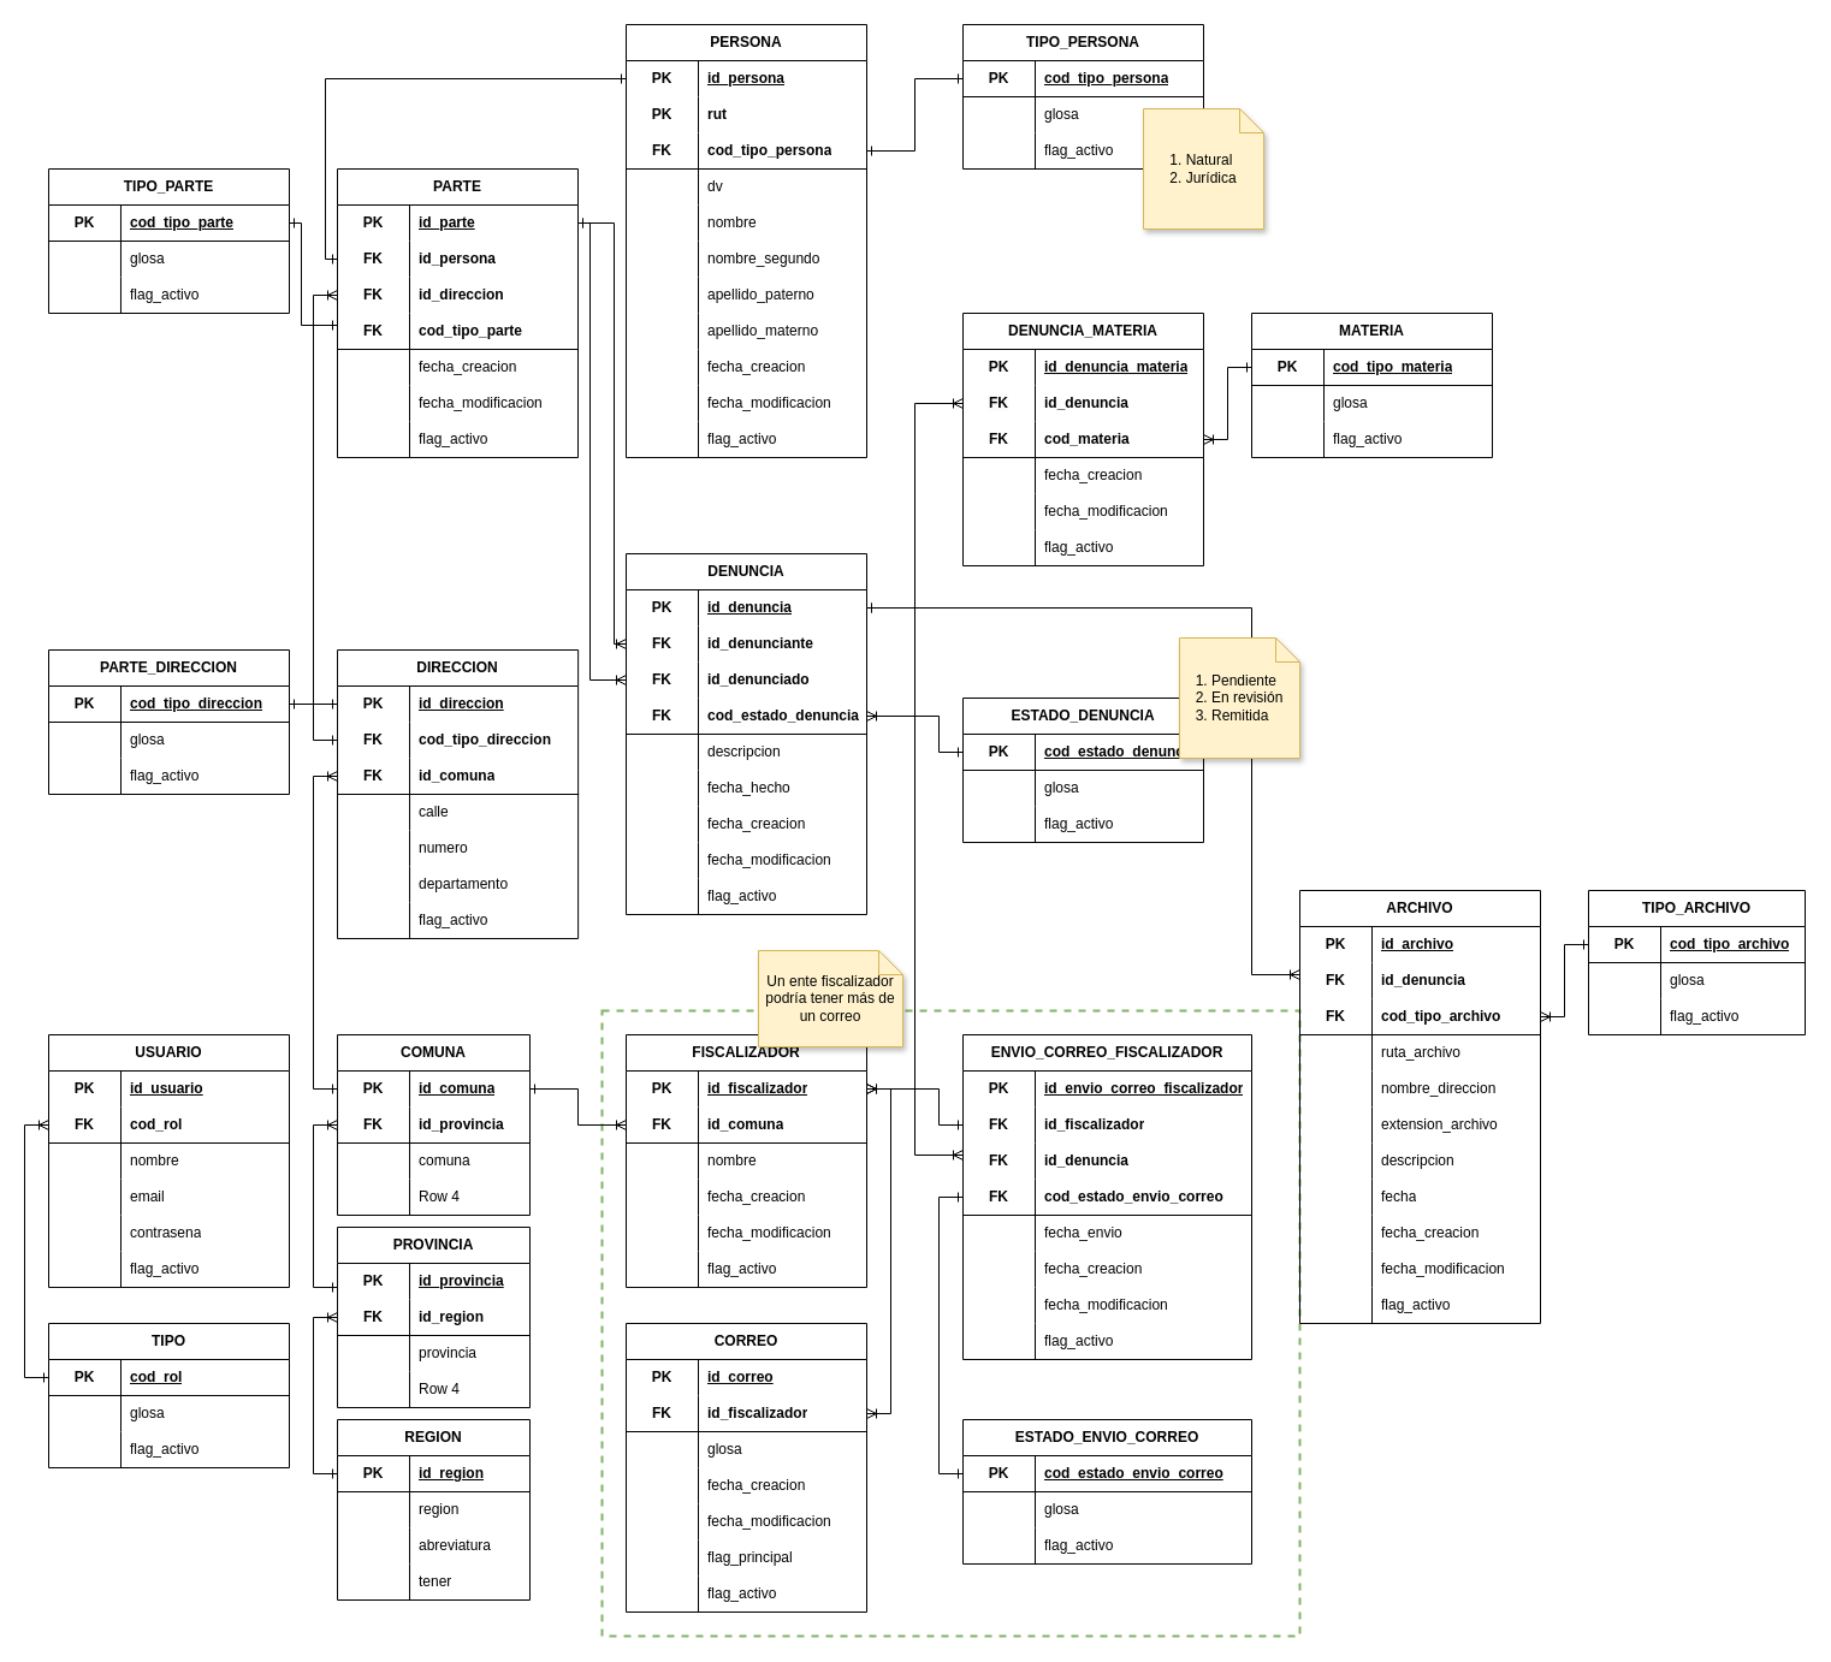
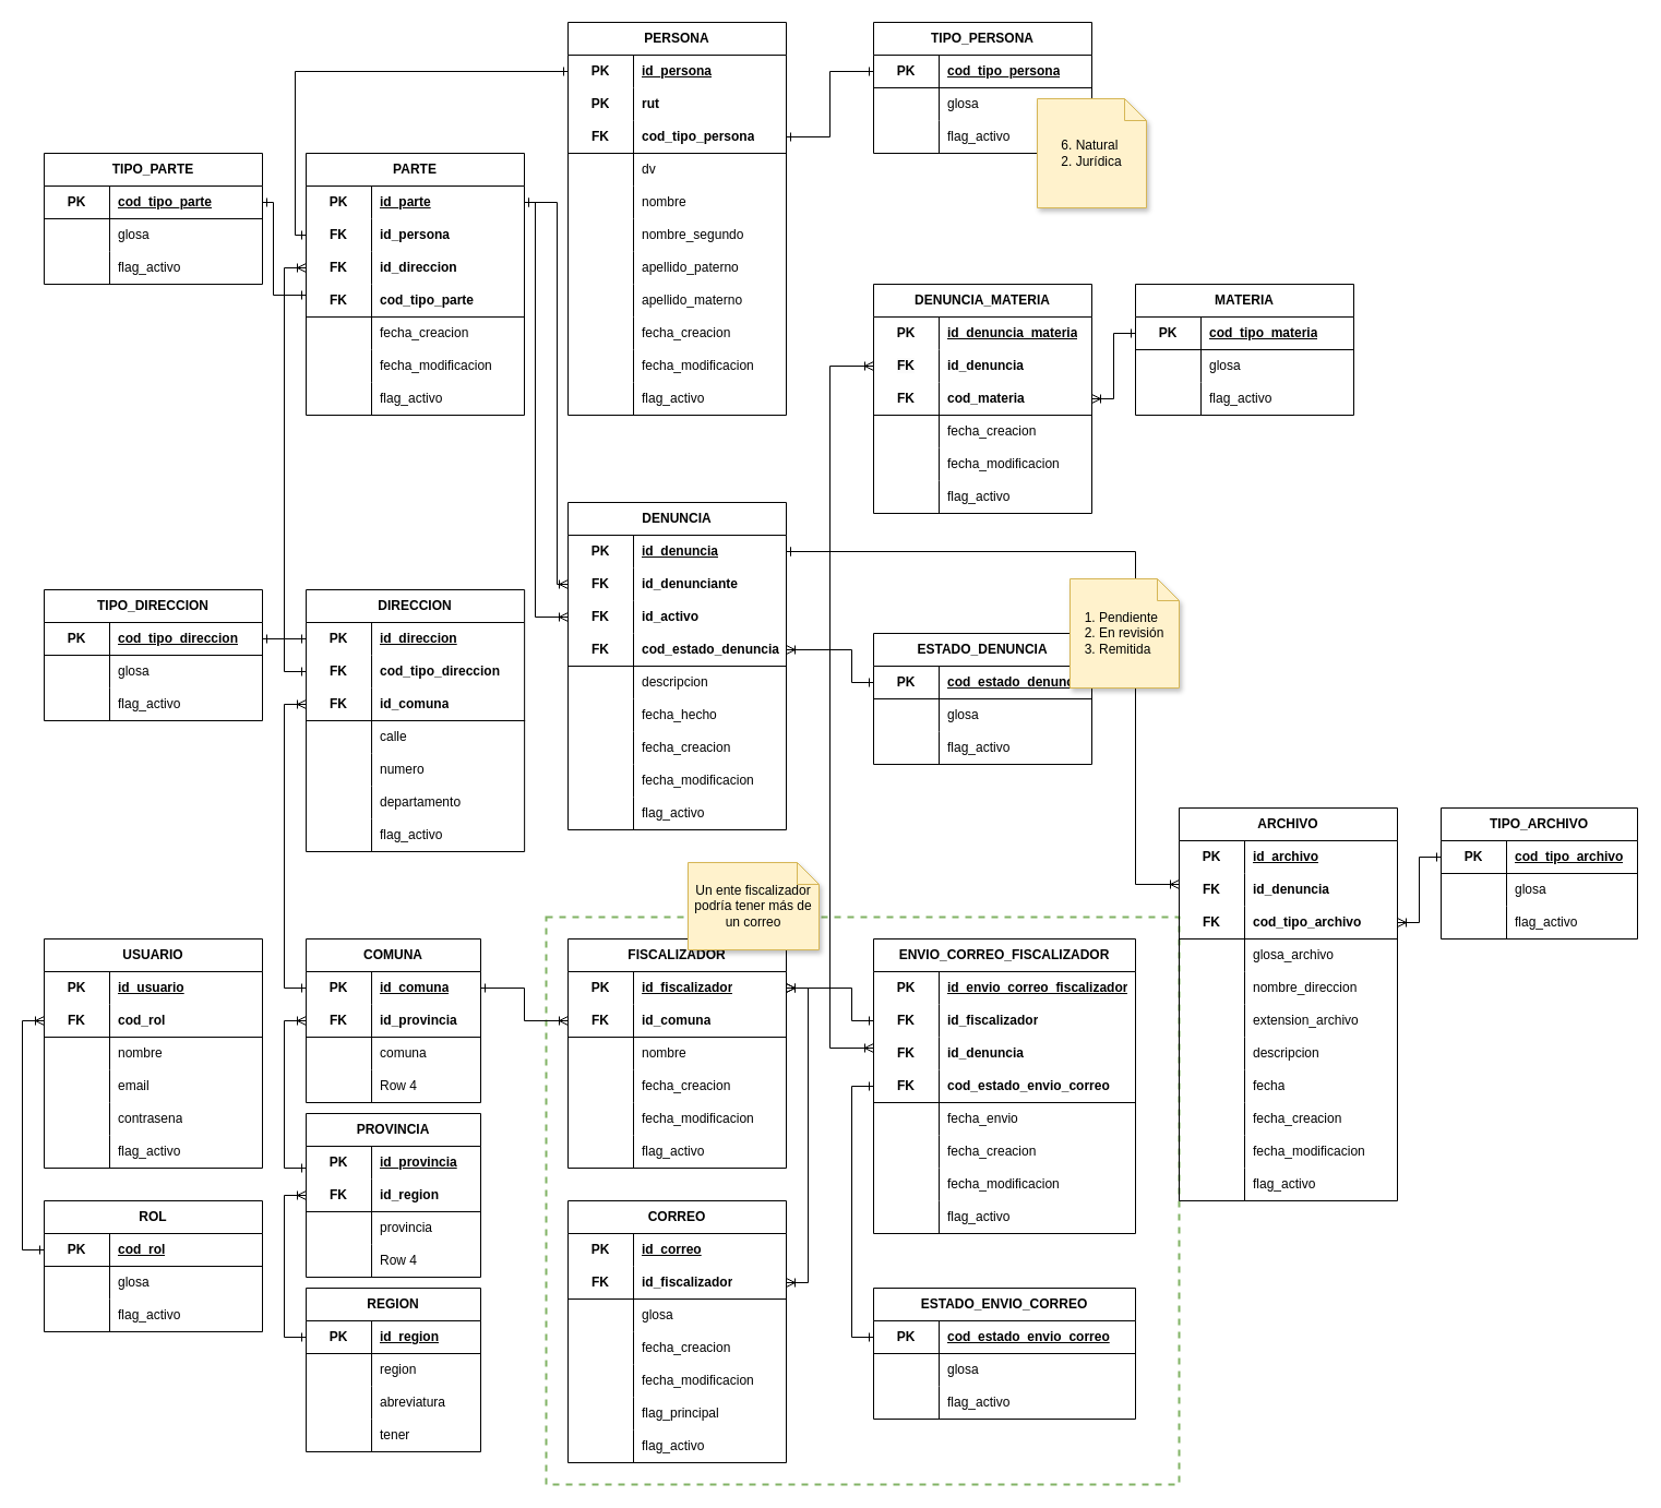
- <mxCell id="310" value="&lt;div style=&quot;text-align: left;&quot;&gt;1. Natural&lt;/div&gt;&lt;div style=&quot;text-align: left;&quot;&gt;2. Jurídica&lt;/div&gt;" style="shape=note;size=20;whiteSpace=wrap;html=1;shadow=1;fillColor=#fff2cc;strokeColor=#d6b656;" parent="1" vertex="1"><mxGeometry x="950" y="90" width="100" height="100" as="geometry" /></mxCell>
+ <mxCell id="310" value="&lt;div style=&quot;text-align: left;&quot;&gt;6. Natural&lt;/div&gt;&lt;div style=&quot;text-align: left;&quot;&gt;2. Jurídica&lt;/div&gt;" style="shape=note;size=20;whiteSpace=wrap;html=1;shadow=1;fillColor=#fff2cc;strokeColor=#d6b656;" parent="1" vertex="1"><mxGeometry x="950" y="90" width="100" height="100" as="geometry" /></mxCell>
- <mxCell id="298" value="PARTE_DIRECCION" style="shape=table;startSize=30;container=1;collapsible=1;childLayout=tableLayout;fixedRows=1;rowLines=0;fontStyle=1;align=center;resizeLast=1;html=1;whiteSpace=wrap;" parent="1" vertex="1"><mxGeometry x="40" y="540" width="200" height="120" as="geometry" /></mxCell>
+ <mxCell id="298" value="TIPO_DIRECCION" style="shape=table;startSize=30;container=1;collapsible=1;childLayout=tableLayout;fixedRows=1;rowLines=0;fontStyle=1;align=center;resizeLast=1;html=1;whiteSpace=wrap;" parent="1" vertex="1"><mxGeometry x="40" y="540" width="200" height="120" as="geometry" /></mxCell>
- <mxCell id="68" value="id_denunciado" style="shape=partialRectangle;connectable=0;fillColor=none;top=0;left=0;bottom=0;right=0;align=left;spacingLeft=6;fontStyle=1;overflow=hidden;html=1;whiteSpace=wrap;" parent="66" vertex="1"><mxGeometry x="60" width="140" height="30" as="geometry"><mxRectangle width="140" height="30" as="alternateBounds" /></mxGeometry></mxCell>
+ <mxCell id="68" value="id_activo" style="shape=partialRectangle;connectable=0;fillColor=none;top=0;left=0;bottom=0;right=0;align=left;spacingLeft=6;fontStyle=1;overflow=hidden;html=1;whiteSpace=wrap;" parent="66" vertex="1"><mxGeometry x="60" width="140" height="30" as="geometry"><mxRectangle width="140" height="30" as="alternateBounds" /></mxGeometry></mxCell>
- <mxCell id="323" value="ruta_archivo" style="shape=partialRectangle;connectable=0;fillColor=none;top=0;left=0;bottom=0;right=0;align=left;spacingLeft=6;overflow=hidden;html=1;whiteSpace=wrap;" parent="321" vertex="1"><mxGeometry x="60" width="140" height="30" as="geometry"><mxRectangle width="140" height="30" as="alternateBounds" /></mxGeometry></mxCell>
+ <mxCell id="323" value="glosa_archivo" style="shape=partialRectangle;connectable=0;fillColor=none;top=0;left=0;bottom=0;right=0;align=left;spacingLeft=6;overflow=hidden;html=1;whiteSpace=wrap;" parent="321" vertex="1"><mxGeometry x="60" width="140" height="30" as="geometry"><mxRectangle width="140" height="30" as="alternateBounds" /></mxGeometry></mxCell>
- <mxCell id="365" value="TIPO" style="shape=table;startSize=30;container=1;collapsible=1;childLayout=tableLayout;fixedRows=1;rowLines=0;fontStyle=1;align=center;resizeLast=1;html=1;whiteSpace=wrap;" parent="1" vertex="1"><mxGeometry x="40" y="1100" width="200" height="120" as="geometry" /></mxCell>
+ <mxCell id="365" value="ROL" style="shape=table;startSize=30;container=1;collapsible=1;childLayout=tableLayout;fixedRows=1;rowLines=0;fontStyle=1;align=center;resizeLast=1;html=1;whiteSpace=wrap;" parent="1" vertex="1"><mxGeometry x="40" y="1100" width="200" height="120" as="geometry" /></mxCell>
